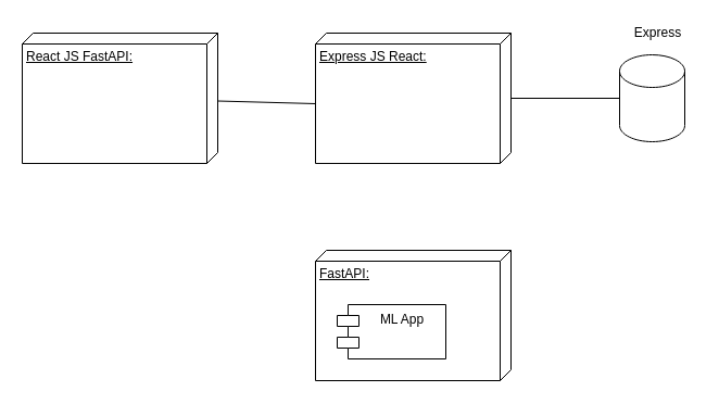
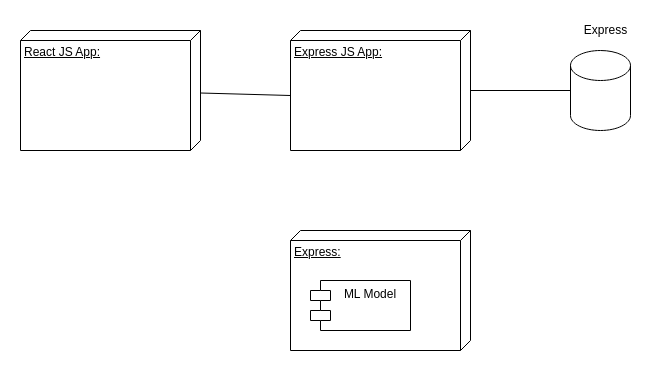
- <mxCell id="2" value="React JS FastAPI:" style="verticalAlign=top;align=left;spacingTop=8;spacingLeft=2;spacingRight=12;shape=cube;size=10;direction=south;fontStyle=4;html=1;" vertex="1" parent="1"><mxGeometry x="20" y="30" width="180" height="120" as="geometry" /></mxCell>
+ <mxCell id="2" value="React JS App:" style="verticalAlign=top;align=left;spacingTop=8;spacingLeft=2;spacingRight=12;shape=cube;size=10;direction=south;fontStyle=4;html=1;" vertex="1" parent="1"><mxGeometry x="20" y="30" width="180" height="120" as="geometry" /></mxCell>
- <mxCell id="3" value="Express JS React:" style="verticalAlign=top;align=left;spacingTop=8;spacingLeft=2;spacingRight=12;shape=cube;size=10;direction=south;fontStyle=4;html=1;" vertex="1" parent="1"><mxGeometry x="290" y="30" width="180" height="120" as="geometry" /></mxCell>
+ <mxCell id="3" value="Express JS App:" style="verticalAlign=top;align=left;spacingTop=8;spacingLeft=2;spacingRight=12;shape=cube;size=10;direction=south;fontStyle=4;html=1;" vertex="1" parent="1"><mxGeometry x="290" y="30" width="180" height="120" as="geometry" /></mxCell>
- <mxCell id="8" value="FastAPI:" style="verticalAlign=top;align=left;spacingTop=8;spacingLeft=2;spacingRight=12;shape=cube;size=10;direction=south;fontStyle=4;html=1;" vertex="1" parent="1"><mxGeometry x="290" y="230" width="180" height="120" as="geometry" /></mxCell>
+ <mxCell id="8" value="Express:" style="verticalAlign=top;align=left;spacingTop=8;spacingLeft=2;spacingRight=12;shape=cube;size=10;direction=south;fontStyle=4;html=1;" vertex="1" parent="1"><mxGeometry x="290" y="230" width="180" height="120" as="geometry" /></mxCell>
- <mxCell id="9" value="ML App" style="shape=module;align=left;spacingLeft=20;align=center;verticalAlign=top;" vertex="1" parent="1"><mxGeometry x="310" y="280" width="100" height="50" as="geometry" /></mxCell>
+ <mxCell id="9" value="ML Model" style="shape=module;align=left;spacingLeft=20;align=center;verticalAlign=top;" vertex="1" parent="1"><mxGeometry x="310" y="280" width="100" height="50" as="geometry" /></mxCell>
